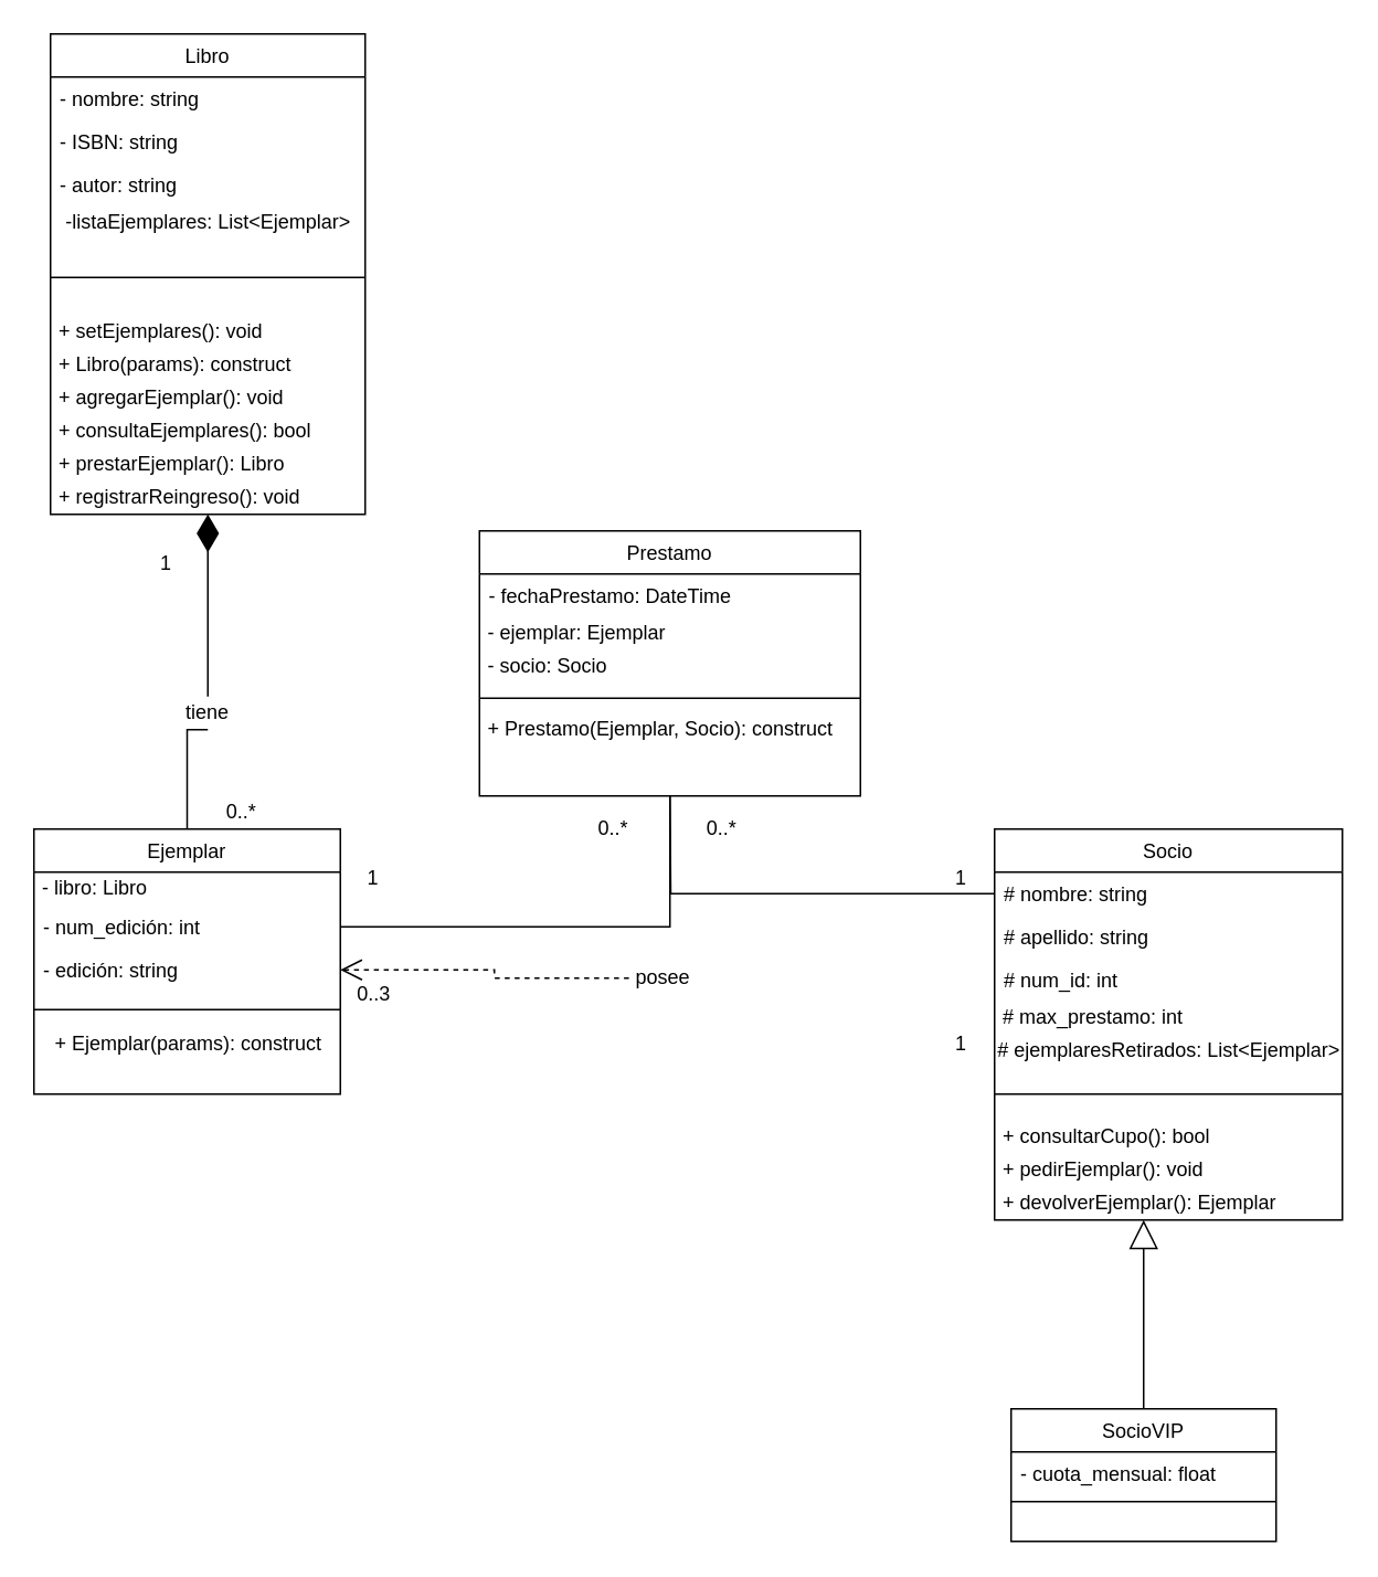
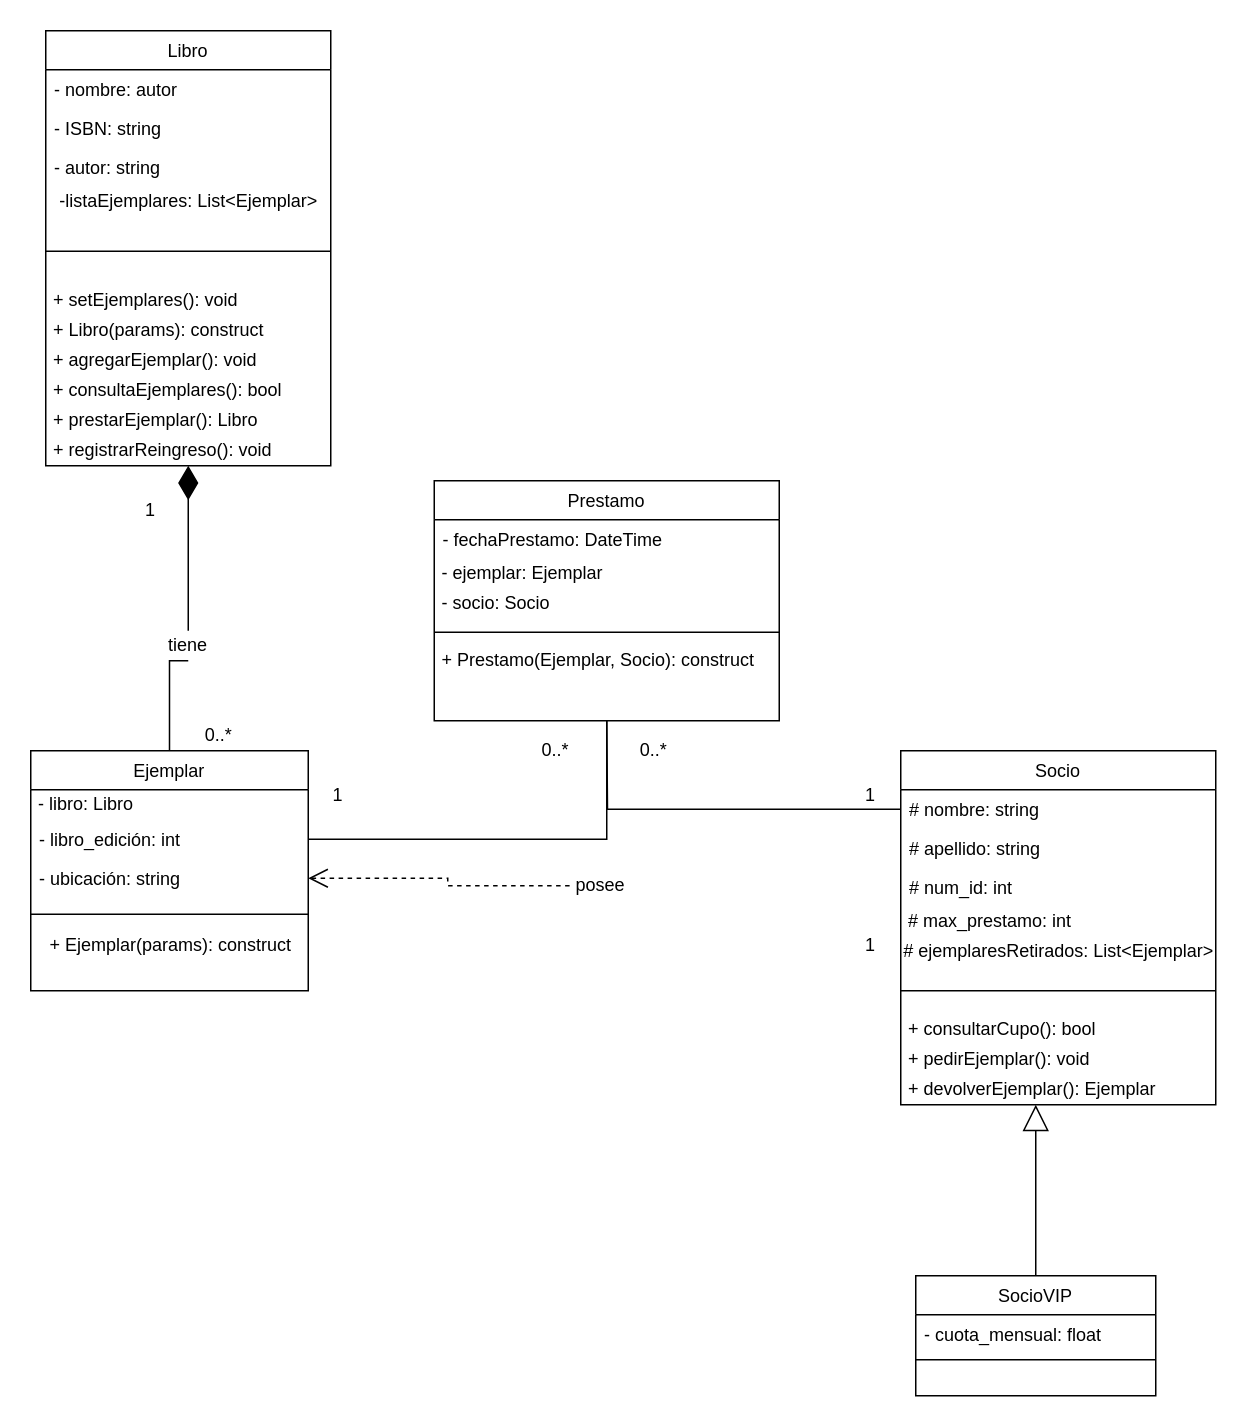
- <mxCell id="3" value="- nombre: string" style="text;align=left;verticalAlign=top;spacingLeft=4;spacingRight=4;overflow=hidden;rotatable=0;points=[[0,0.5],[1,0.5]];portConstraint=eastwest;" parent="2" vertex="1"><mxGeometry y="26" width="190" height="26" as="geometry" /></mxCell>
+ <mxCell id="3" value="- nombre: autor" style="text;align=left;verticalAlign=top;spacingLeft=4;spacingRight=4;overflow=hidden;rotatable=0;points=[[0,0.5],[1,0.5]];portConstraint=eastwest;" parent="2" vertex="1"><mxGeometry y="26" width="190" height="26" as="geometry" /></mxCell>
- <mxCell id="30" value="- num_edición: int" style="text;align=left;verticalAlign=top;spacingLeft=4;spacingRight=4;overflow=hidden;rotatable=0;points=[[0,0.5],[1,0.5]];portConstraint=eastwest;" parent="28" vertex="1"><mxGeometry y="46" width="185" height="26" as="geometry" /></mxCell>
+ <mxCell id="30" value="- libro_edición: int" style="text;align=left;verticalAlign=top;spacingLeft=4;spacingRight=4;overflow=hidden;rotatable=0;points=[[0,0.5],[1,0.5]];portConstraint=eastwest;" parent="28" vertex="1"><mxGeometry y="46" width="185" height="26" as="geometry" /></mxCell>
- <mxCell id="31" value="- edición: string" style="text;align=left;verticalAlign=top;spacingLeft=4;spacingRight=4;overflow=hidden;rotatable=0;points=[[0,0.5],[1,0.5]];portConstraint=eastwest;rounded=0;shadow=0;html=0;" parent="28" vertex="1"><mxGeometry y="72" width="185" height="26" as="geometry" /></mxCell>
+ <mxCell id="31" value="- ubicación: string" style="text;align=left;verticalAlign=top;spacingLeft=4;spacingRight=4;overflow=hidden;rotatable=0;points=[[0,0.5],[1,0.5]];portConstraint=eastwest;rounded=0;shadow=0;html=0;" parent="28" vertex="1"><mxGeometry y="72" width="185" height="26" as="geometry" /></mxCell>
- <mxCell id="42" value="0..3" style="text;html=1;align=center;verticalAlign=middle;resizable=0;points=[];autosize=1;strokeColor=none;" parent="1" vertex="1"><mxGeometry x="205" y="590" width="40" height="20" as="geometry" /></mxCell>
